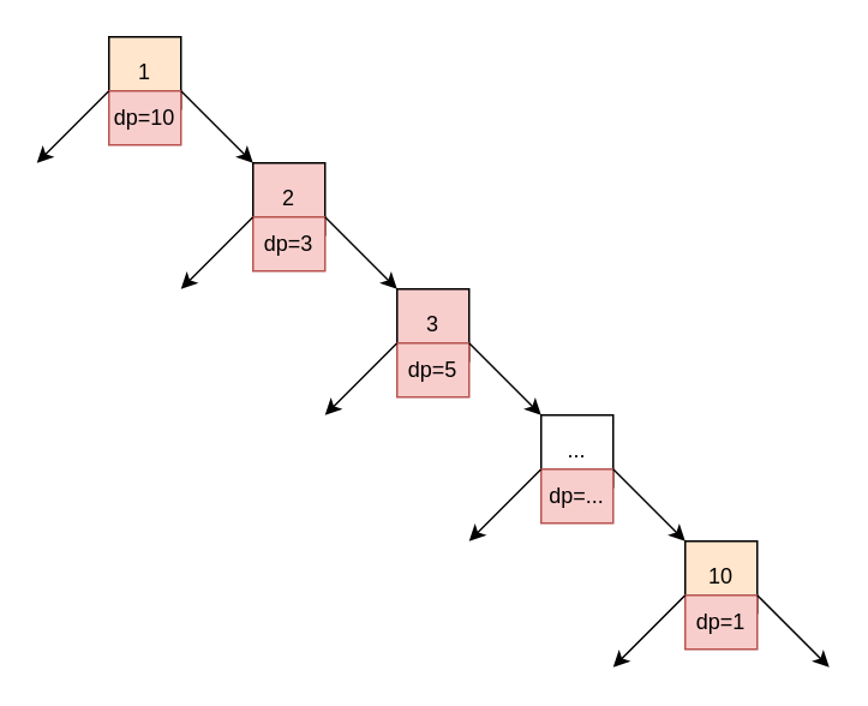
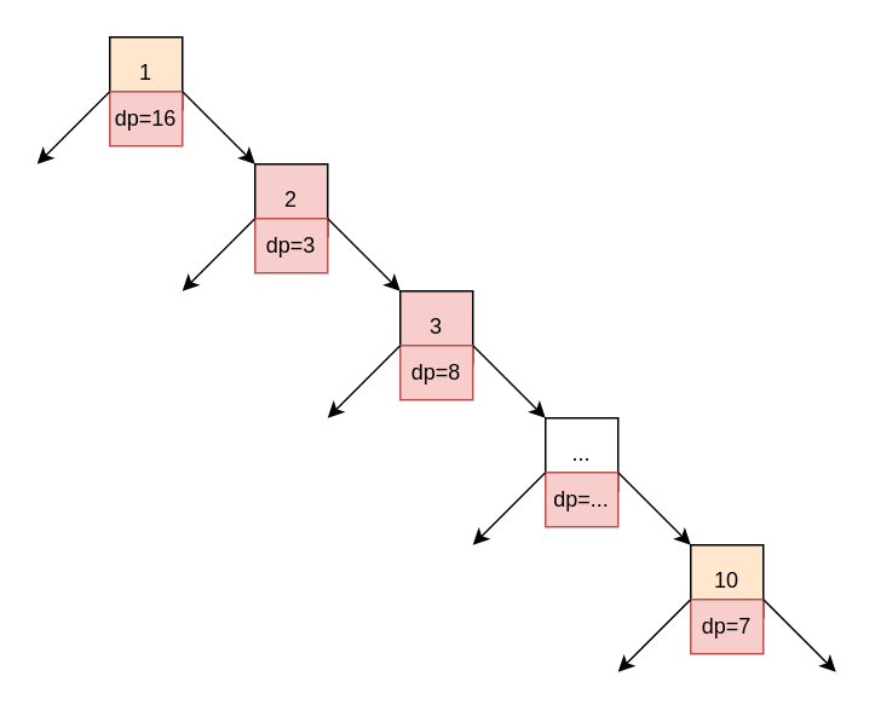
- <mxCell id="5" value="dp=10" style="text;html=1;strokeColor=#b85450;fillColor=#f8cecc;align=center;verticalAlign=middle;whiteSpace=wrap;rounded=0;" vertex="1" parent="3"><mxGeometry x="10" y="30" width="40" height="30" as="geometry" /></mxCell>
+ <mxCell id="5" value="dp=16" style="text;html=1;strokeColor=#b85450;fillColor=#f8cecc;align=center;verticalAlign=middle;whiteSpace=wrap;rounded=0;" vertex="1" parent="3"><mxGeometry x="10" y="30" width="40" height="30" as="geometry" /></mxCell>
- <mxCell id="17" value="dp=5" style="text;html=1;strokeColor=#b85450;fillColor=#f8cecc;align=center;verticalAlign=middle;whiteSpace=wrap;rounded=0;" vertex="1" parent="15"><mxGeometry x="10" y="30" width="40" height="30" as="geometry" /></mxCell>
+ <mxCell id="17" value="dp=8" style="text;html=1;strokeColor=#b85450;fillColor=#f8cecc;align=center;verticalAlign=middle;whiteSpace=wrap;rounded=0;" vertex="1" parent="15"><mxGeometry x="10" y="30" width="40" height="30" as="geometry" /></mxCell>
- <mxCell id="29" value="dp=1" style="text;html=1;strokeColor=#b85450;fillColor=#f8cecc;align=center;verticalAlign=middle;whiteSpace=wrap;rounded=0;" vertex="1" parent="27"><mxGeometry x="10" y="30" width="40" height="30" as="geometry" /></mxCell>
+ <mxCell id="29" value="dp=7" style="text;html=1;strokeColor=#b85450;fillColor=#f8cecc;align=center;verticalAlign=middle;whiteSpace=wrap;rounded=0;" vertex="1" parent="27"><mxGeometry x="10" y="30" width="40" height="30" as="geometry" /></mxCell>
